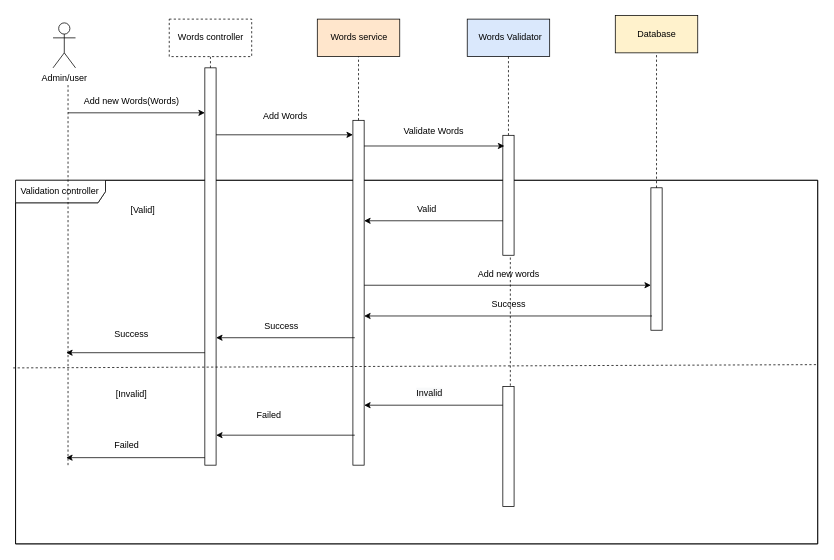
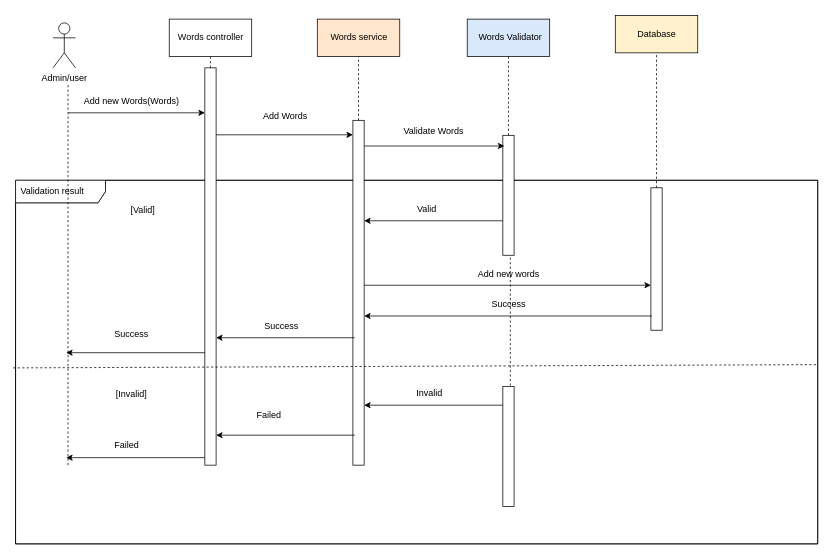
- <mxCell id="14" value="&lt;span style=&quot;&quot;&gt;Words controller&lt;/span&gt;" style="html=1;dashed=1;" parent="1" vertex="1"><mxGeometry x="225" y="25" width="110" height="50" as="geometry" /></mxCell>
+ <mxCell id="14" value="&lt;span style=&quot;&quot;&gt;Words controller&lt;/span&gt;" style="html=1;" parent="1" vertex="1"><mxGeometry x="225" y="25" width="110" height="50" as="geometry" /></mxCell>
- <mxCell id="3" value="Validation controller" style="shape=umlFrame;whiteSpace=wrap;html=1;width=120;height=30;boundedLbl=1;verticalAlign=middle;align=left;spacingLeft=5;" parent="1" vertex="1"><mxGeometry x="20" y="240" width="1070" height="485" as="geometry" /></mxCell>
+ <mxCell id="3" value="Validation result" style="shape=umlFrame;whiteSpace=wrap;html=1;width=120;height=30;boundedLbl=1;verticalAlign=middle;align=left;spacingLeft=5;" parent="1" vertex="1"><mxGeometry x="20" y="240" width="1070" height="485" as="geometry" /></mxCell>
